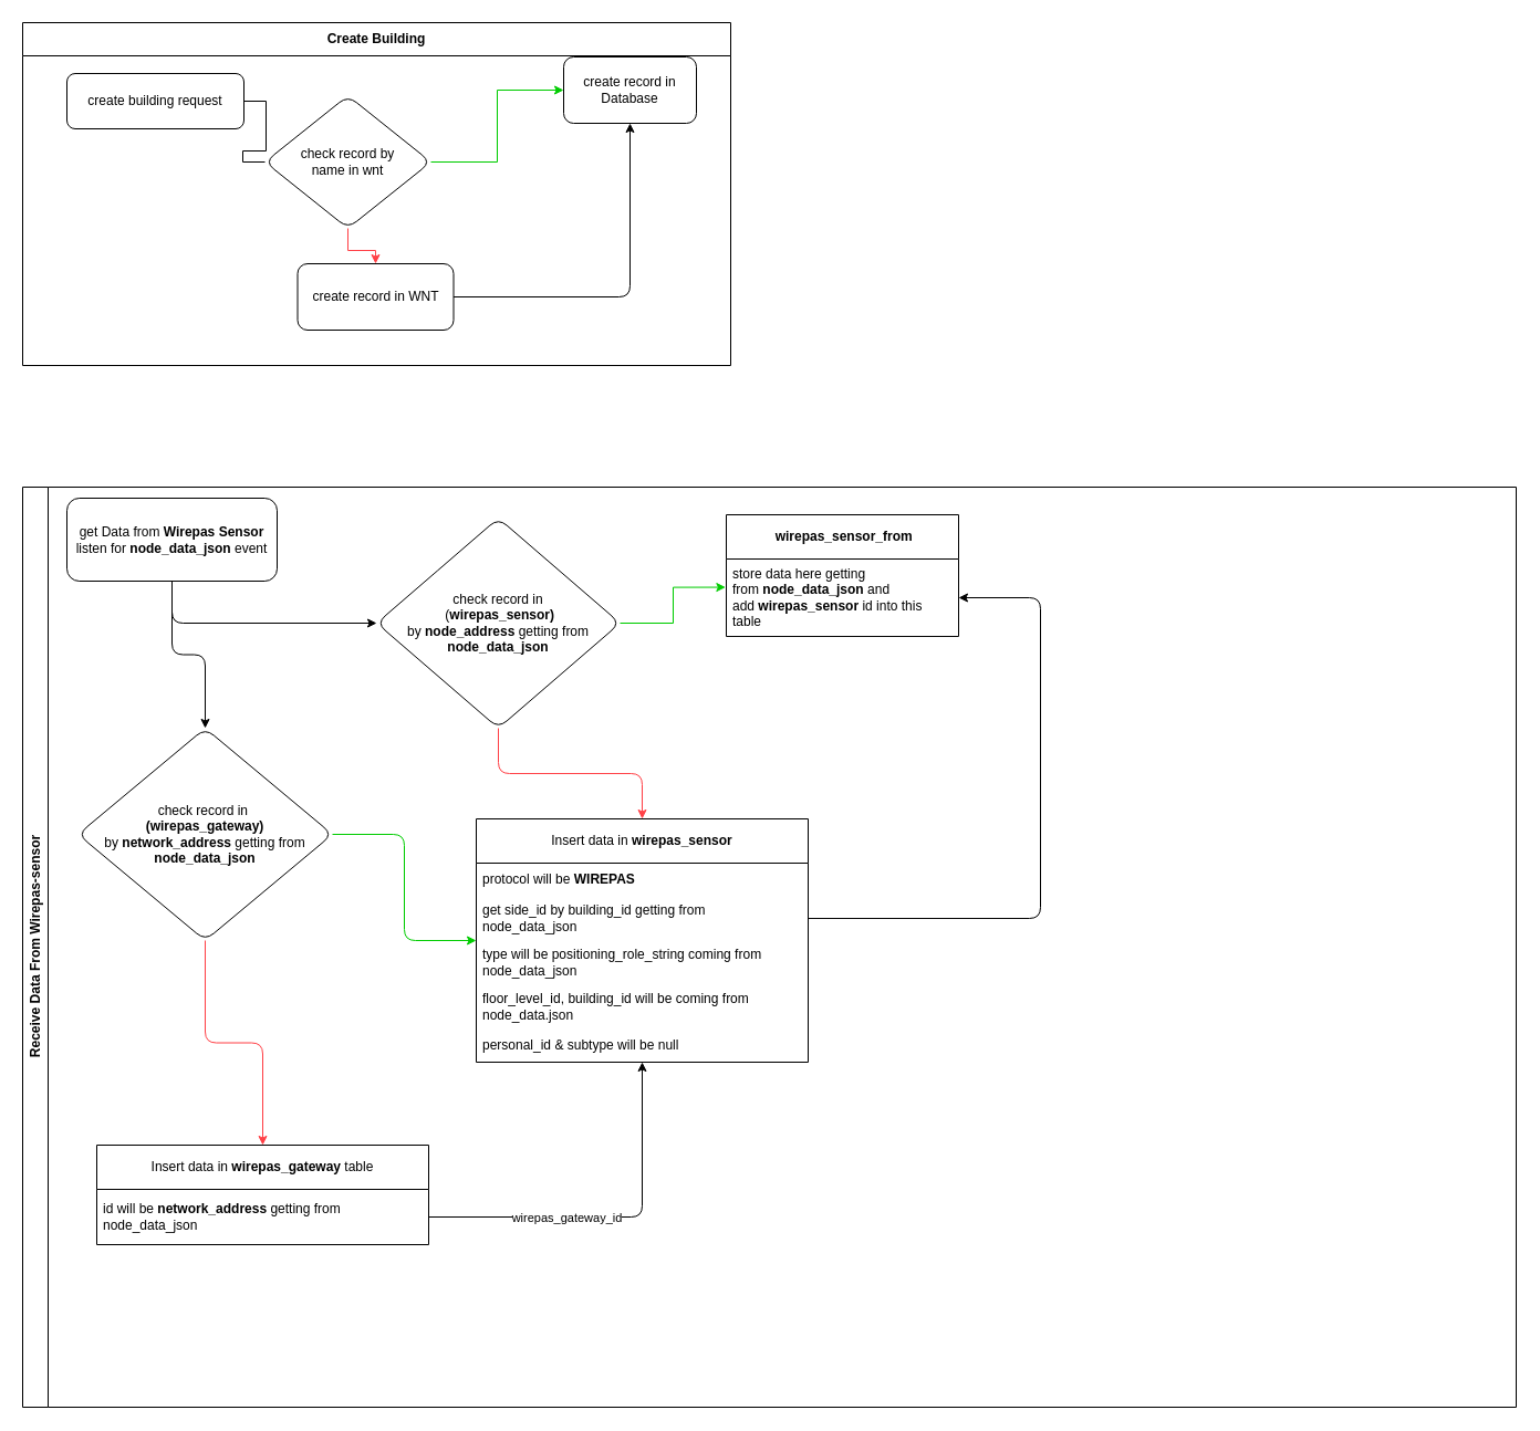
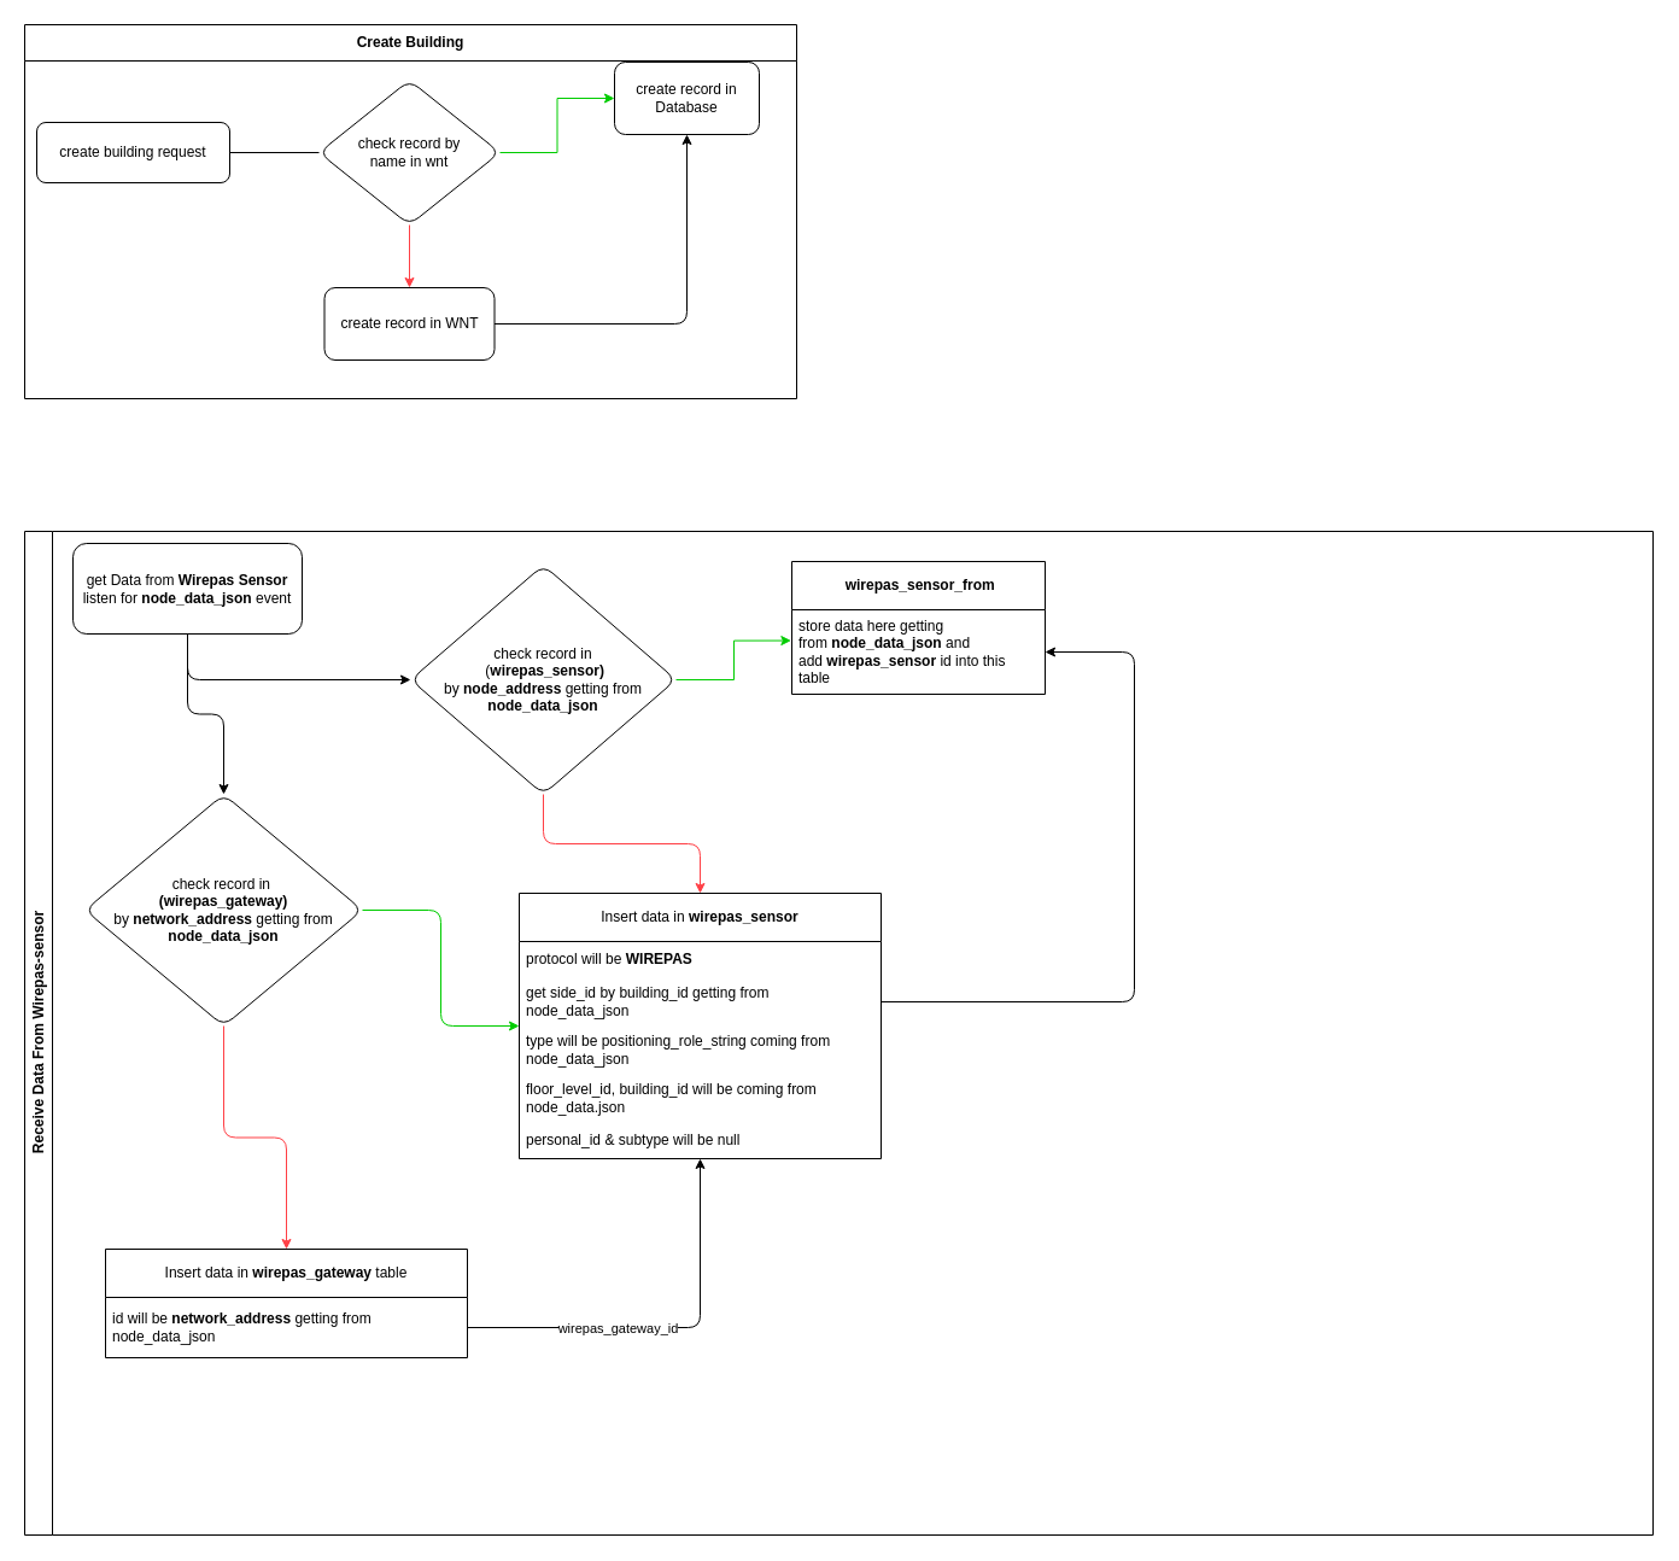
- <mxCell id="4" value="create building request" style="rounded=1;whiteSpace=wrap;html=1;" vertex="1" parent="2"><mxGeometry x="40" y="46" width="160" height="50" as="geometry" /></mxCell>
+ <mxCell id="4" value="create building request" style="rounded=1;whiteSpace=wrap;html=1;" vertex="1" parent="2"><mxGeometry x="10" y="81" width="160" height="50" as="geometry" /></mxCell>
- <mxCell id="3" value="check record by &lt;br&gt;name&amp;nbsp;in wnt" style="rhombus;whiteSpace=wrap;html=1;rounded=1;" vertex="1" parent="2"><mxGeometry x="219" y="66" width="150" height="120" as="geometry" /></mxCell>
+ <mxCell id="3" value="check record by &lt;br&gt;name&amp;nbsp;in wnt" style="rhombus;whiteSpace=wrap;html=1;rounded=1;" vertex="1" parent="2"><mxGeometry x="244" y="46" width="150" height="120" as="geometry" /></mxCell>
